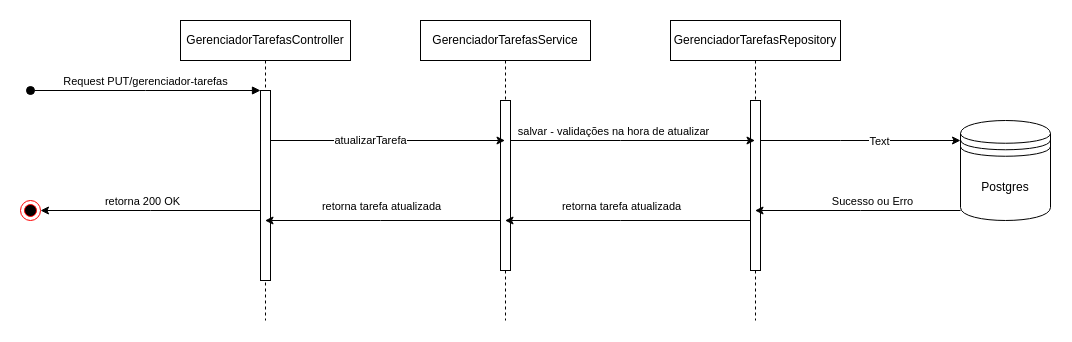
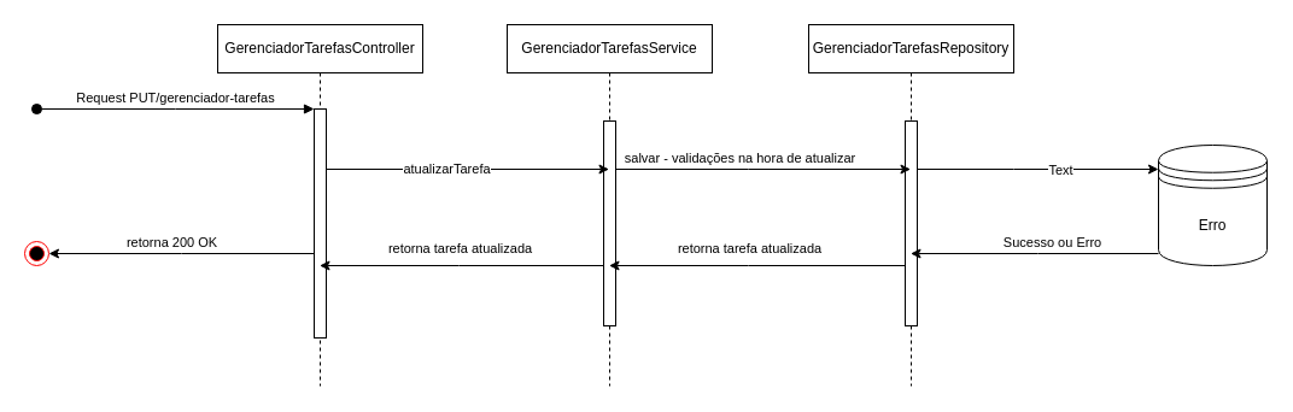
- <mxCell id="11" value="Postgres" style="shape=datastore;whiteSpace=wrap;html=1;" vertex="1" parent="1"><mxGeometry x="960" y="120" width="90" height="100" as="geometry" /></mxCell>
+ <mxCell id="11" value="Erro" style="shape=datastore;whiteSpace=wrap;html=1;" vertex="1" parent="1"><mxGeometry x="960" y="120" width="90" height="100" as="geometry" /></mxCell>
